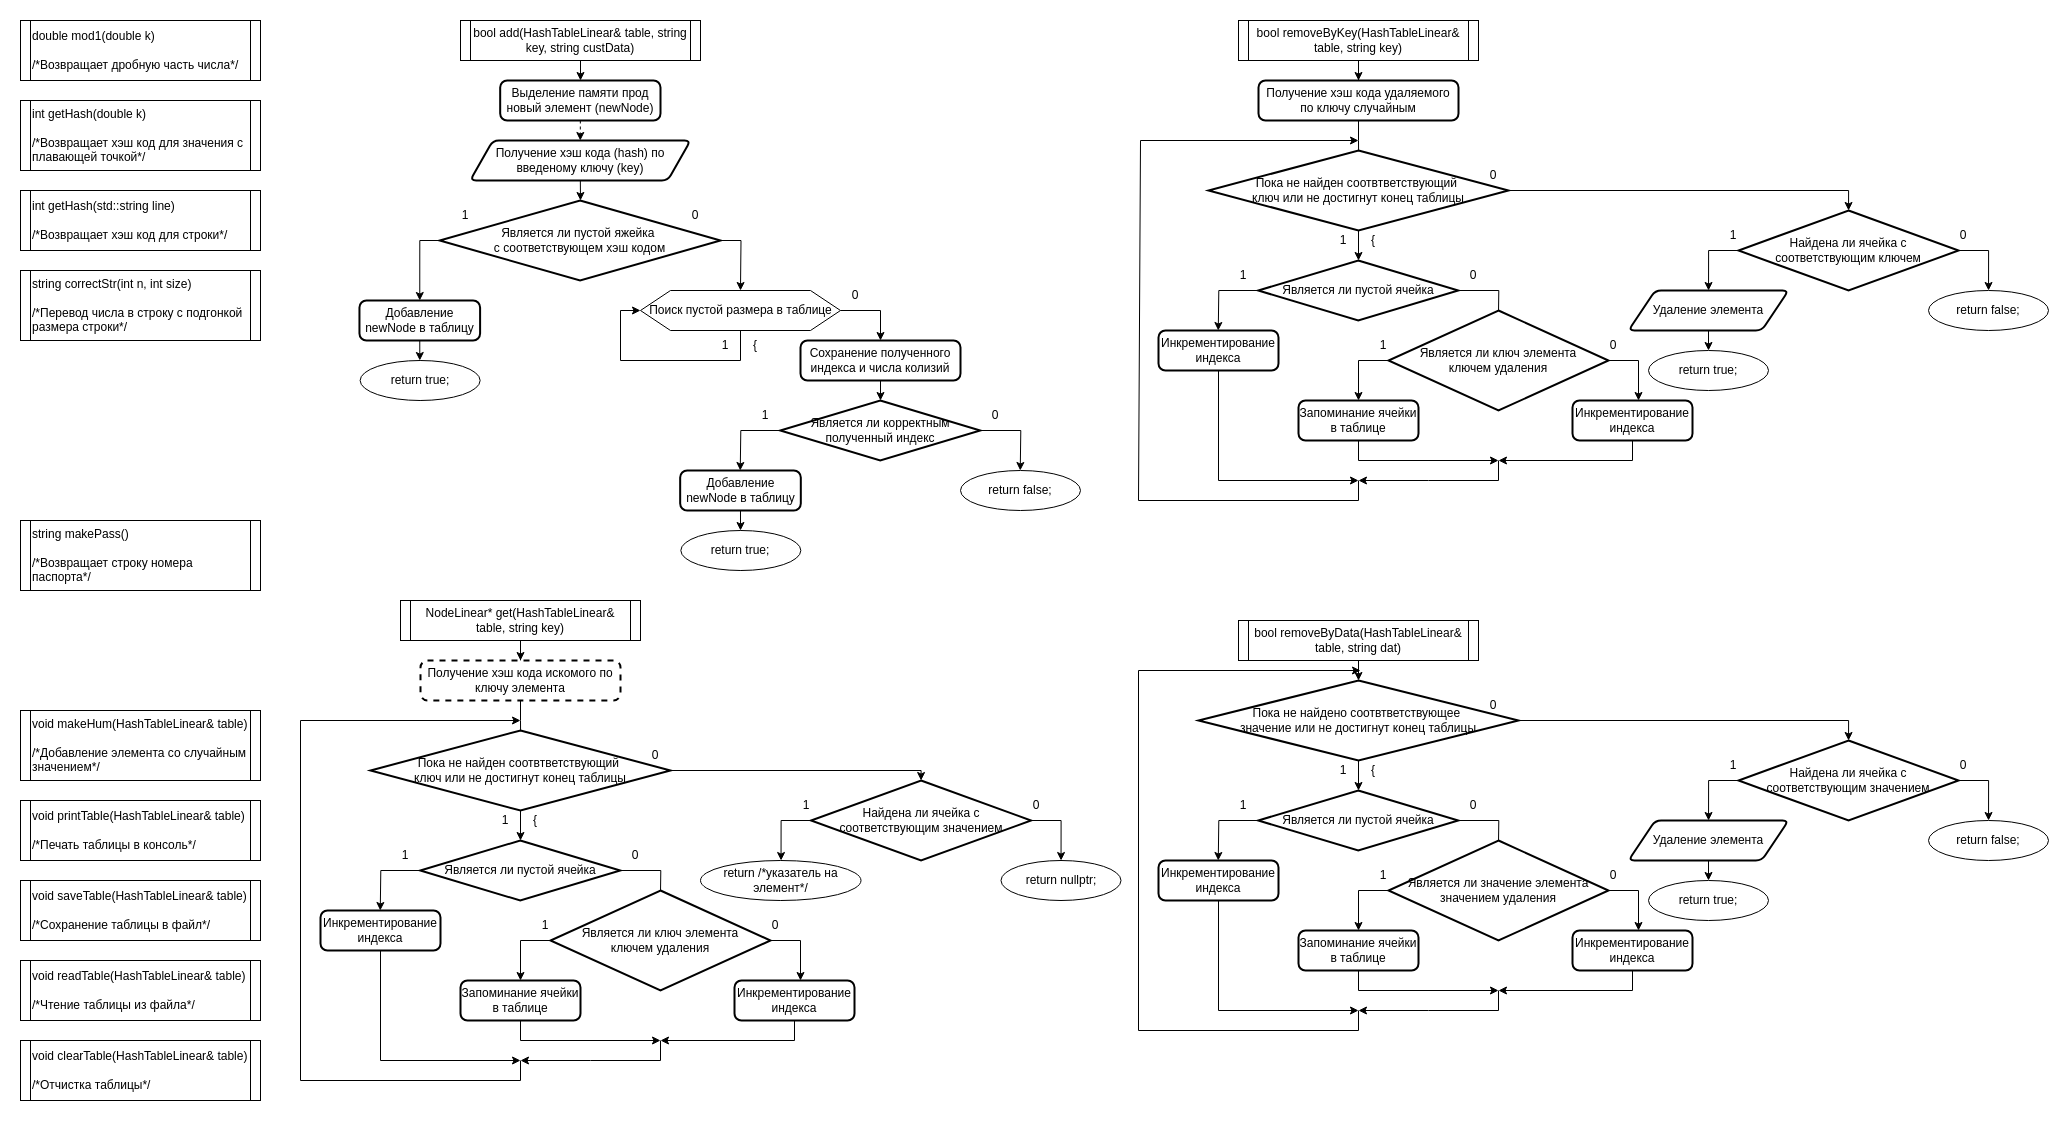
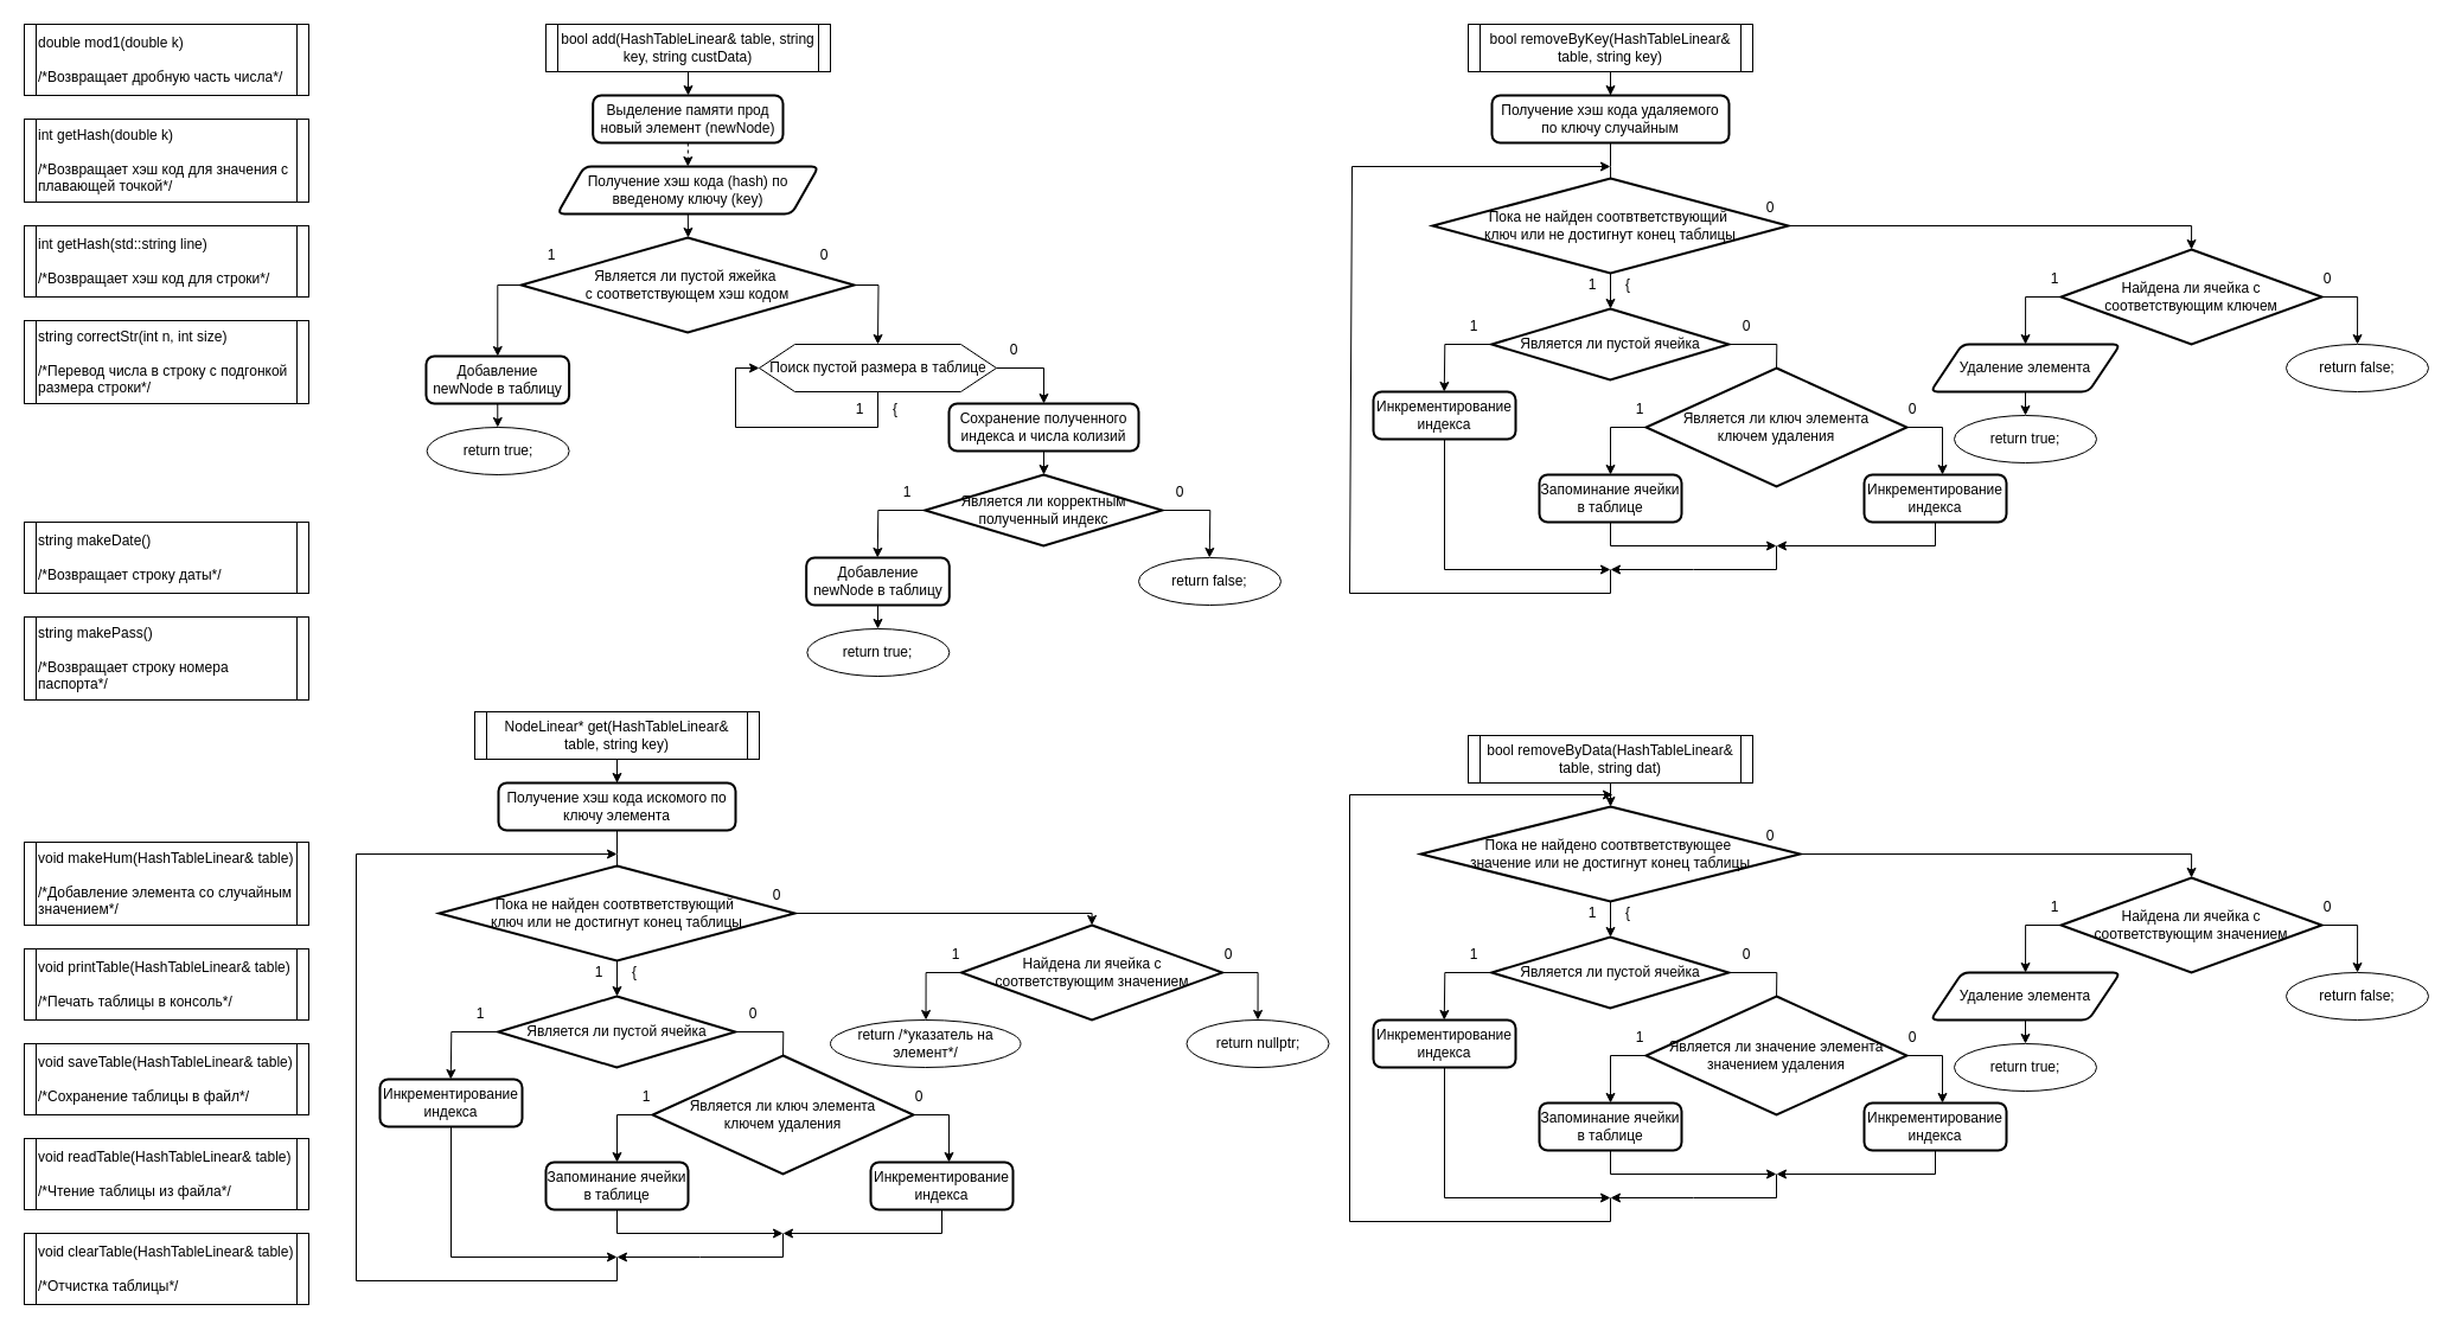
+ <mxCell id="6" value="string makeDate()&lt;div&gt;&lt;br&gt;&lt;/div&gt;&lt;div&gt;/*Возвращает строку даты*/&lt;/div&gt;" style="shape=process;whiteSpace=wrap;html=1;backgroundOutline=1;align=left;size=0.042;" parent="1" vertex="1"><mxGeometry x="20" y="440" width="240" height="60" as="geometry" /></mxCell>
- <mxCell id="122" value="Получение хэш кода искомого по ключу&amp;nbsp;элемента" style="rounded=1;whiteSpace=wrap;html=1;absoluteArcSize=1;arcSize=14;strokeWidth=2;dashed=1;" parent="1" vertex="1"><mxGeometry x="420" y="660" width="200" height="40" as="geometry" /></mxCell>
+ <mxCell id="122" value="Получение хэш кода искомого по ключу&amp;nbsp;элемента" style="rounded=1;whiteSpace=wrap;html=1;absoluteArcSize=1;arcSize=14;strokeWidth=2;" parent="1" vertex="1"><mxGeometry x="420" y="660" width="200" height="40" as="geometry" /></mxCell>
